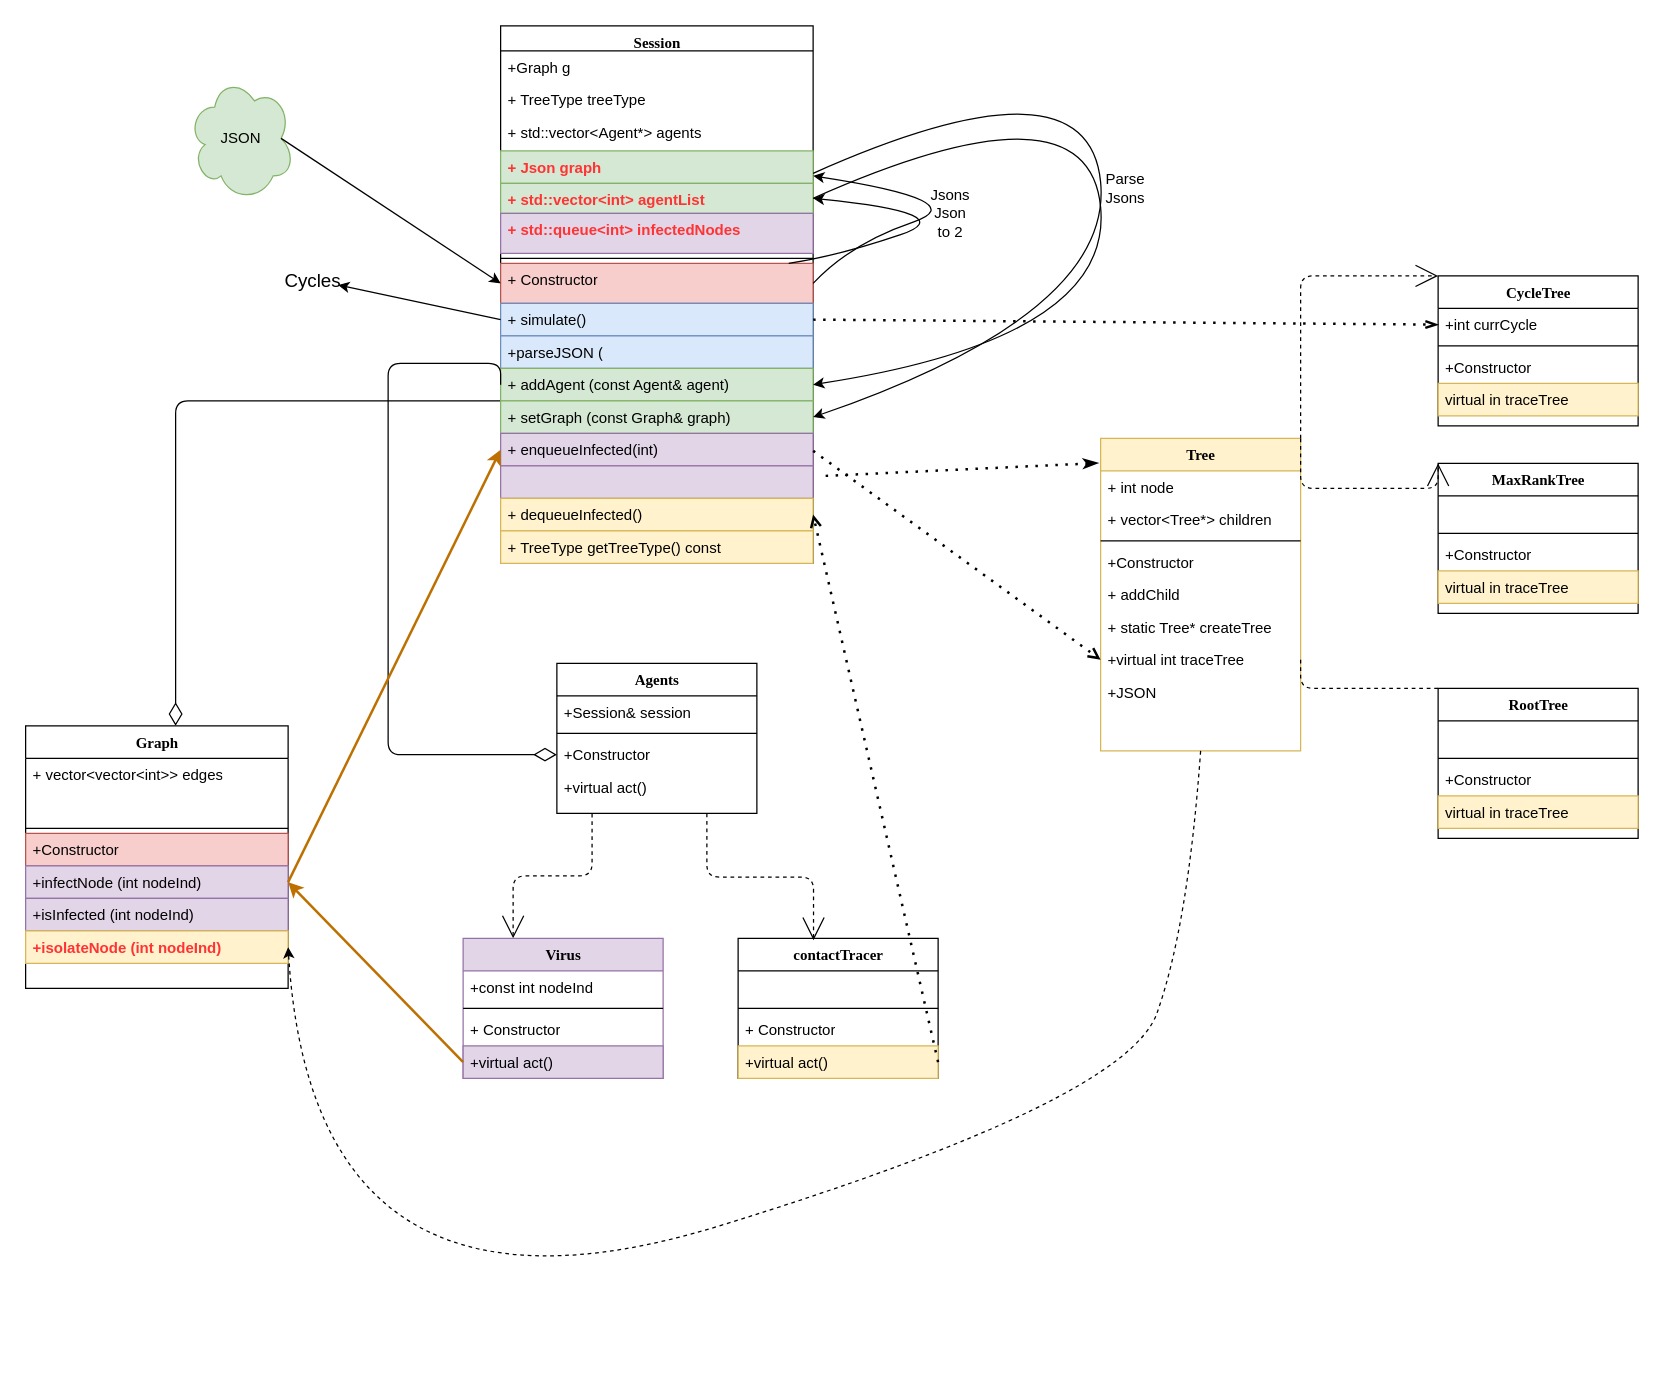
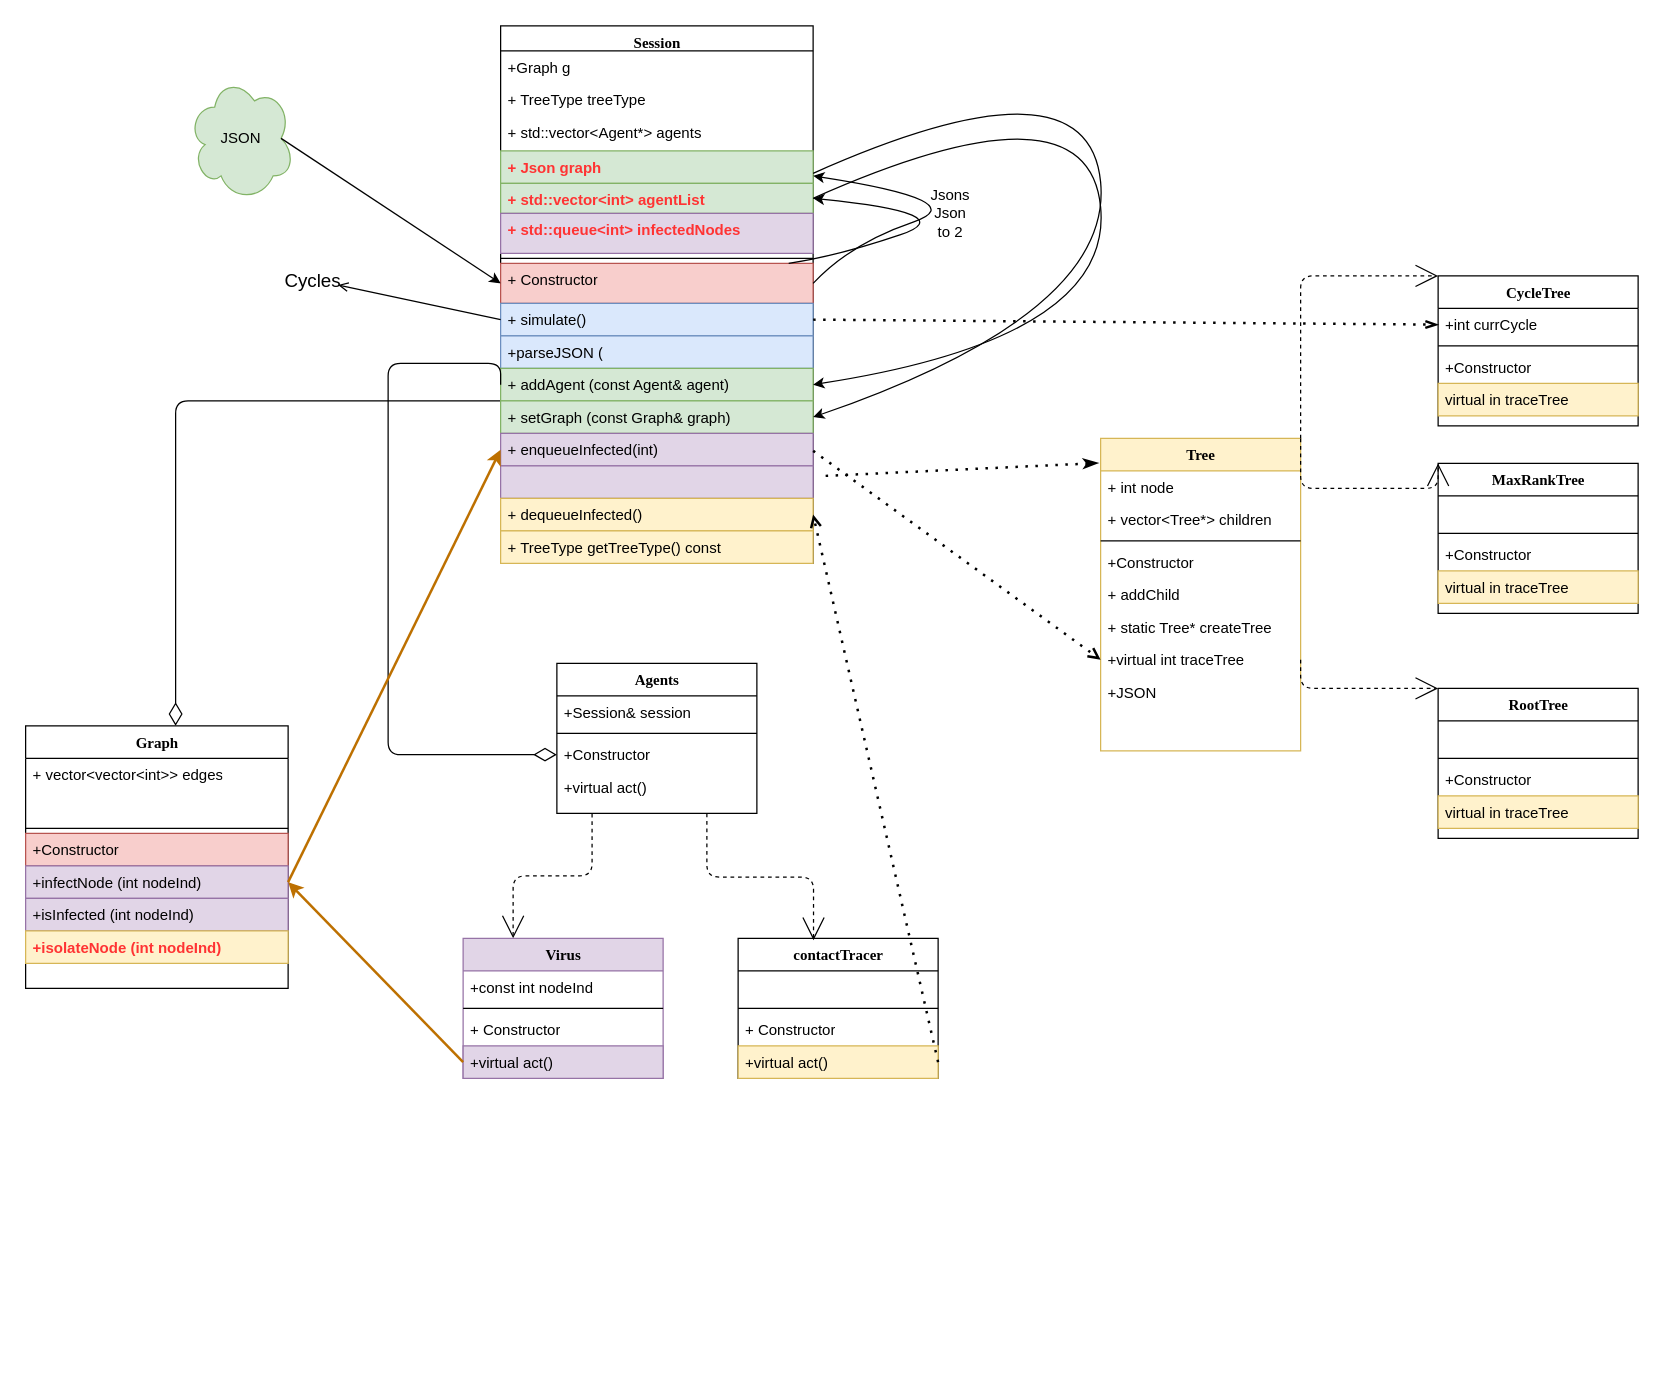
- <mxCell id="60" value="Parse Jsons" style="text;html=1;strokeColor=none;fillColor=none;align=center;verticalAlign=middle;whiteSpace=wrap;rounded=0;" parent="1" vertex="1"><mxGeometry x="880" y="140" width="40" height="20" as="geometry" /></mxCell>
- <mxCell id="62" value="" style="endArrow=classic;html=1;exitX=0;exitY=0.5;exitDx=0;exitDy=0;" parent="1" source="12" target="63" edge="1"><mxGeometry width="50" height="50" relative="1" as="geometry"><mxPoint x="630" y="340" as="sourcePoint" /><mxPoint x="260" y="223" as="targetPoint" /></mxGeometry></mxCell>
+ <mxCell id="62" value="" style="endArrow=open;html=1;exitX=0;exitY=0.5;exitDx=0;exitDy=0;" parent="1" source="12" target="63" edge="1"><mxGeometry width="50" height="50" relative="1" as="geometry"><mxPoint x="630" y="340" as="sourcePoint" /><mxPoint x="260" y="223" as="targetPoint" /></mxGeometry></mxCell>
- <mxCell id="82" style="edgeStyle=elbowEdgeStyle;html=1;labelBackgroundColor=none;startFill=0;startSize=8;endArrow=none;endFill=0;endSize=16;fontFamily=Verdana;fontSize=12;elbow=vertical;dashed=1;exitX=1;exitY=0.5;exitDx=0;exitDy=0;entryX=0;entryY=0;entryDx=0;entryDy=0;" parent="1" source="31" target="76" edge="1"><mxGeometry relative="1" as="geometry"><mxPoint x="1030" y="590" as="sourcePoint" /><mxPoint x="1140" y="610" as="targetPoint" /><Array as="points"><mxPoint x="1100" y="550" /></Array></mxGeometry></mxCell>
+ <mxCell id="82" style="edgeStyle=elbowEdgeStyle;html=1;labelBackgroundColor=none;startFill=0;startSize=8;endArrow=open;endFill=0;endSize=16;fontFamily=Verdana;fontSize=12;elbow=vertical;dashed=1;exitX=1;exitY=0.5;exitDx=0;exitDy=0;entryX=0;entryY=0;entryDx=0;entryDy=0;" parent="1" source="31" target="76" edge="1"><mxGeometry relative="1" as="geometry"><mxPoint x="1030" y="590" as="sourcePoint" /><mxPoint x="1140" y="610" as="targetPoint" /><Array as="points"><mxPoint x="1100" y="550" /></Array></mxGeometry></mxCell>
- <mxCell id="89" value="" style="curved=1;endArrow=classic;html=1;strokeWidth=1;exitX=0.5;exitY=1;exitDx=0;exitDy=0;entryX=1;entryY=0.5;entryDx=0;entryDy=0;dashed=1;" parent="1" source="24" target="40" edge="1"><mxGeometry width="50" height="50" relative="1" as="geometry"><mxPoint x="660" y="550" as="sourcePoint" /><mxPoint x="710" y="500" as="targetPoint" /><Array as="points"><mxPoint x="950" y="740" /><mxPoint x="900" y="880" /><mxPoint x="250" y="1080" /></Array></mxGeometry></mxCell>
